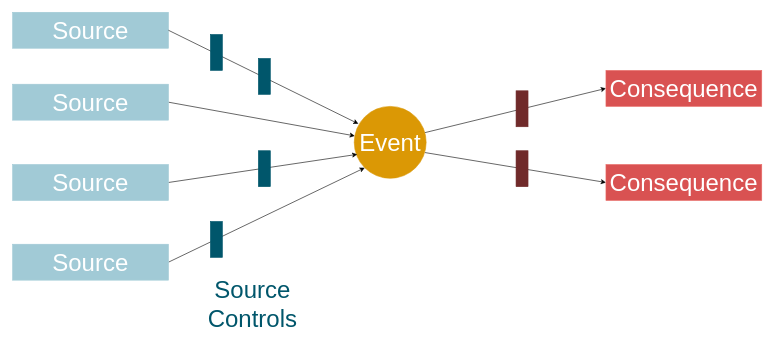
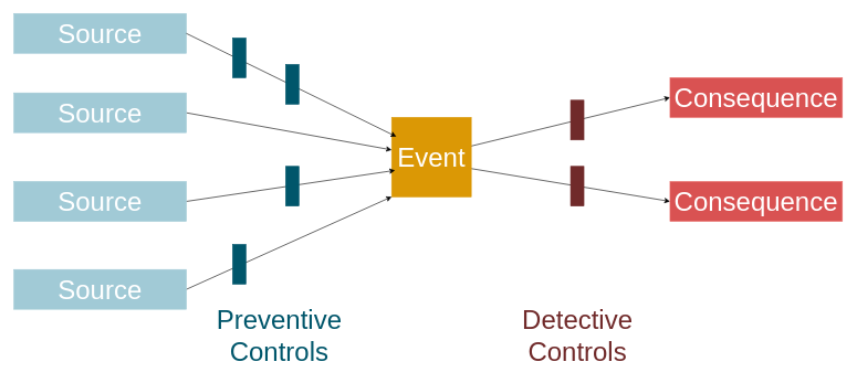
- <mxCell id="4" value="Event" style="ellipse;whiteSpace=wrap;html=1;aspect=fixed;fontSize=40;fontColor=#FFFFFF;fillColor=#DB9805;strokeColor=#DB9805;" vertex="1" parent="1"><mxGeometry x="590" y="177" width="120" height="120" as="geometry" /></mxCell>
+ <mxCell id="4" value="Event" style="whiteSpace=wrap;html=1;aspect=fixed;fontSize=40;fontColor=#FFFFFF;fillColor=#DB9805;strokeColor=#DB9805;rounded=0;" vertex="1" parent="1"><mxGeometry x="590" y="177" width="120" height="120" as="geometry" /></mxCell>
- <mxCell id="22" value="Source&lt;br&gt;Controls" style="text;html=1;resizable=0;autosize=1;align=center;verticalAlign=middle;points=[];fillColor=none;strokeColor=none;rounded=0;fontSize=40;fontColor=#00566B;" vertex="1" parent="1"><mxGeometry x="320" y="457" width="200" height="100" as="geometry" /></mxCell>
+ <mxCell id="22" value="Preventive&lt;br&gt;Controls" style="text;html=1;resizable=0;autosize=1;align=center;verticalAlign=middle;points=[];fillColor=none;strokeColor=none;rounded=0;fontSize=40;fontColor=#00566B;" vertex="1" parent="1"><mxGeometry x="320" y="457" width="200" height="100" as="geometry" /></mxCell>
+ <mxCell id="23" value="Detective&lt;br&gt;Controls" style="text;html=1;resizable=0;autosize=1;align=center;verticalAlign=middle;points=[];fillColor=none;strokeColor=none;rounded=0;fontSize=40;fontColor=#702A2A;" vertex="1" parent="1"><mxGeometry x="780" y="457" width="180" height="100" as="geometry" /></mxCell>
